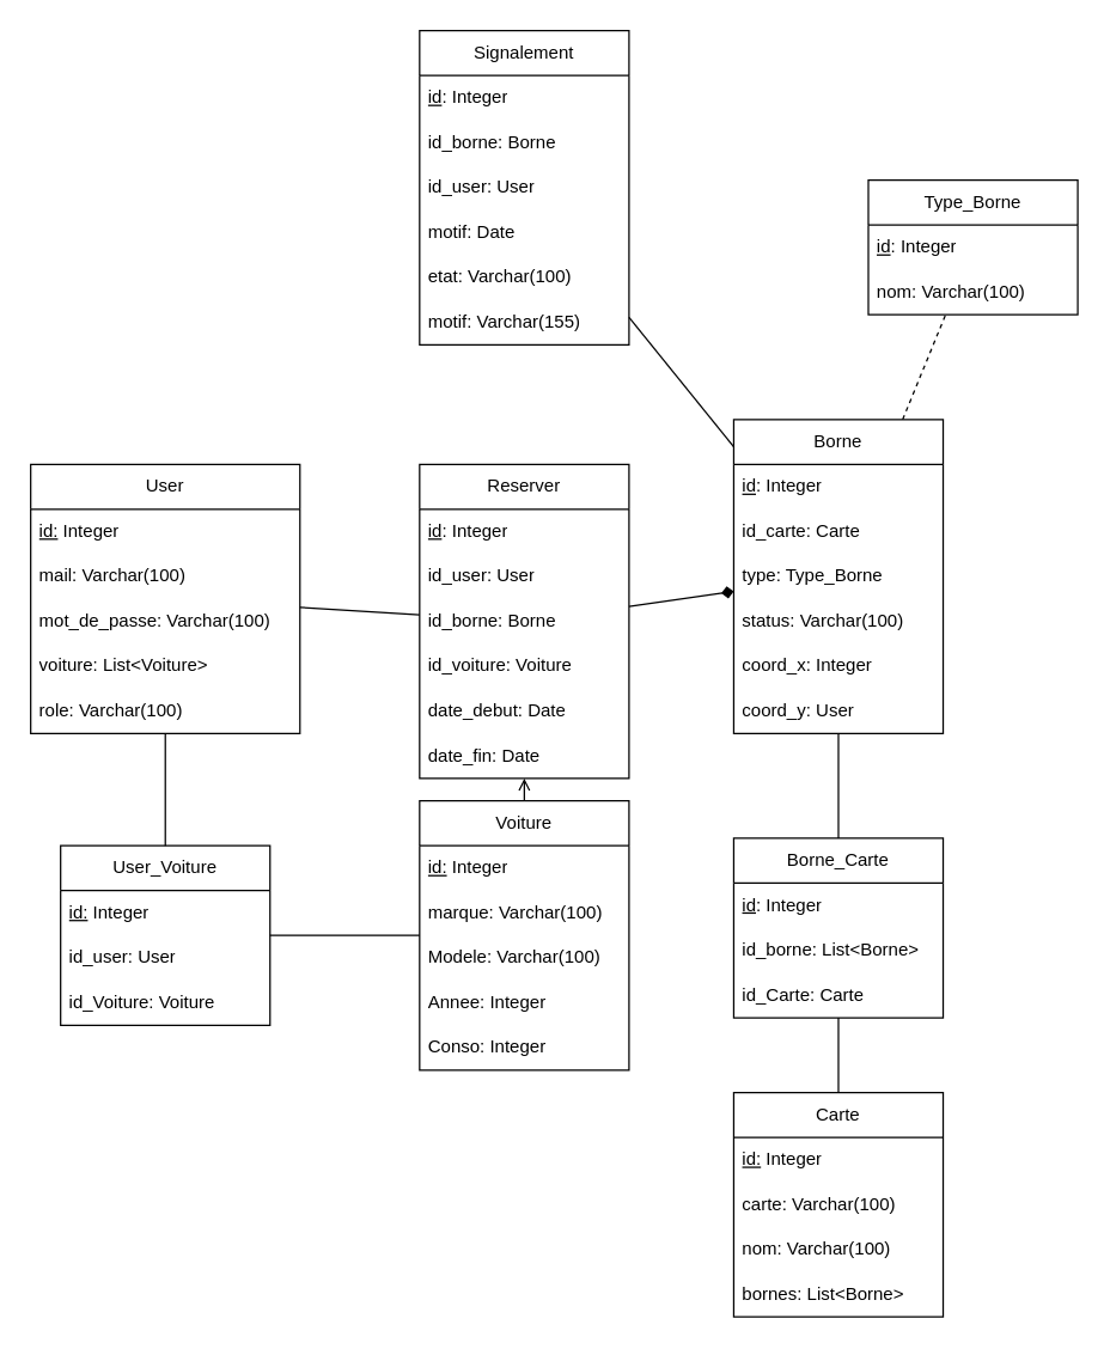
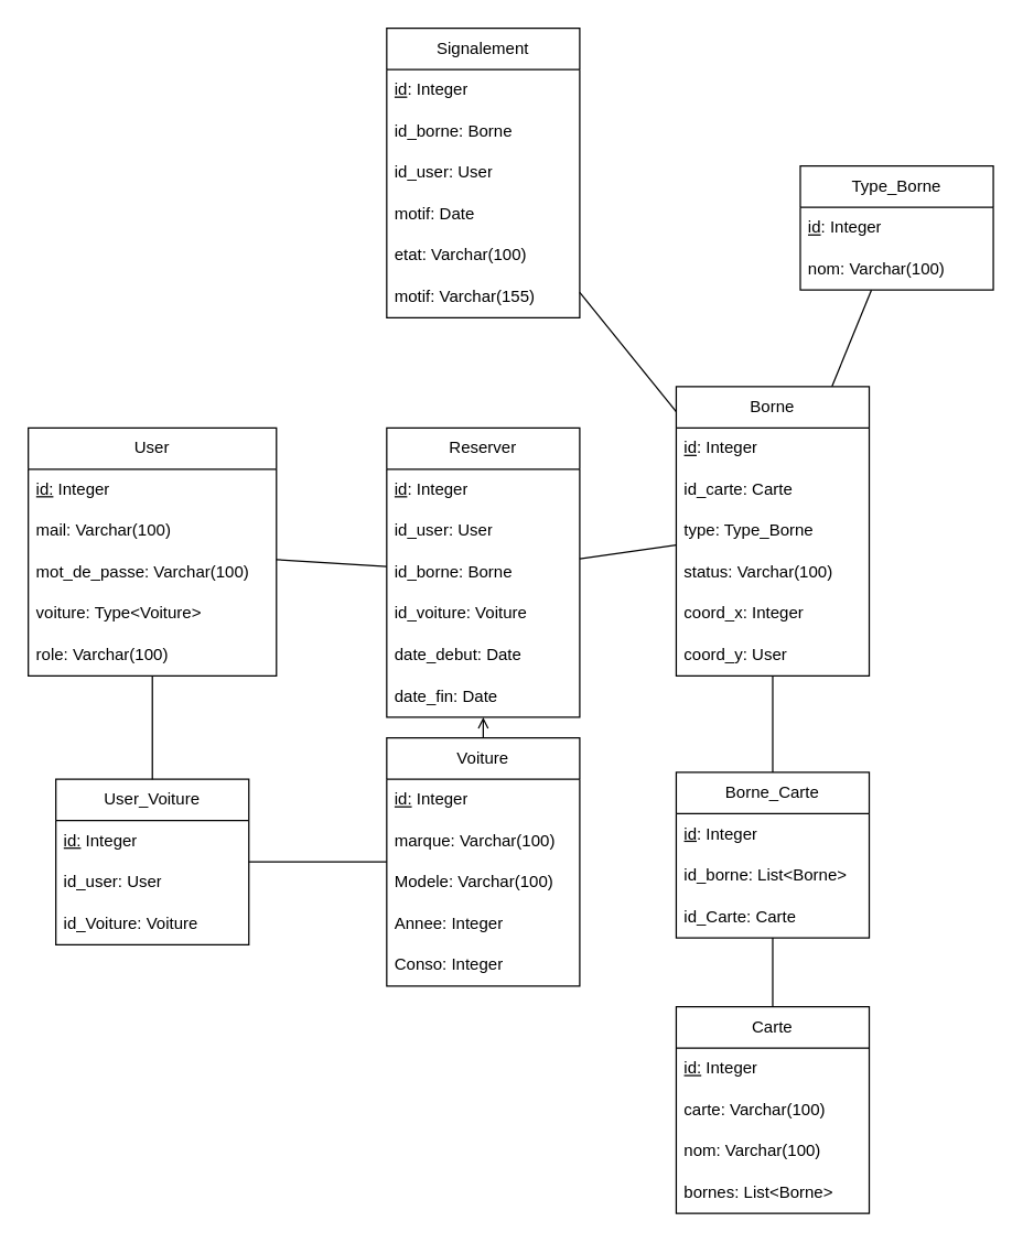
- <mxCell id="59" value="" style="endArrow=none;html=1;rounded=0;dashed=1;" edge="1" parent="1" source="29" target="56"><mxGeometry width="50" height="50" relative="1" as="geometry"><mxPoint x="350" y="350" as="sourcePoint" /><mxPoint x="400" y="300" as="targetPoint" /></mxGeometry></mxCell>
+ <mxCell id="59" value="" style="endArrow=none;html=1;rounded=0;" edge="1" parent="1" source="29" target="56"><mxGeometry width="50" height="50" relative="1" as="geometry"><mxPoint x="350" y="350" as="sourcePoint" /><mxPoint x="400" y="300" as="targetPoint" /></mxGeometry></mxCell>
- <mxCell id="36" value="" style="endArrow=diamond;html=1;rounded=0;" edge="1" parent="1" source="20" target="29"><mxGeometry width="50" height="50" relative="1" as="geometry"><mxPoint x="490" y="440" as="sourcePoint" /><mxPoint x="540" y="390" as="targetPoint" /></mxGeometry></mxCell>
+ <mxCell id="36" value="" style="endArrow=none;html=1;rounded=0;" edge="1" parent="1" source="20" target="29"><mxGeometry width="50" height="50" relative="1" as="geometry"><mxPoint x="490" y="440" as="sourcePoint" /><mxPoint x="540" y="390" as="targetPoint" /></mxGeometry></mxCell>
- <mxCell id="6" value="voiture: List&amp;lt;Voiture&amp;gt;" style="text;strokeColor=none;fillColor=none;align=left;verticalAlign=middle;spacingLeft=4;spacingRight=4;overflow=hidden;points=[[0,0.5],[1,0.5]];portConstraint=eastwest;rotatable=0;whiteSpace=wrap;html=1;" vertex="1" parent="2"><mxGeometry y="120" width="180" height="30" as="geometry" /></mxCell>
+ <mxCell id="6" value="voiture: Type&amp;lt;Voiture&amp;gt;" style="text;strokeColor=none;fillColor=none;align=left;verticalAlign=middle;spacingLeft=4;spacingRight=4;overflow=hidden;points=[[0,0.5],[1,0.5]];portConstraint=eastwest;rotatable=0;whiteSpace=wrap;html=1;" vertex="1" parent="2"><mxGeometry y="120" width="180" height="30" as="geometry" /></mxCell>
